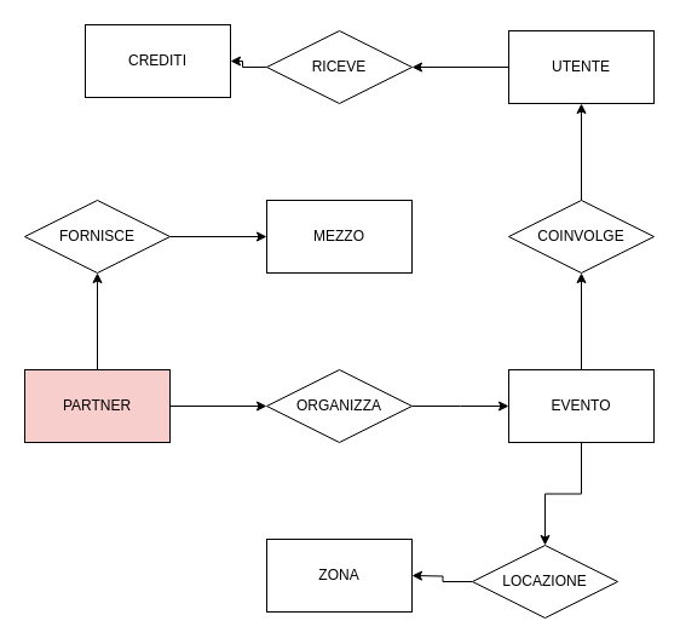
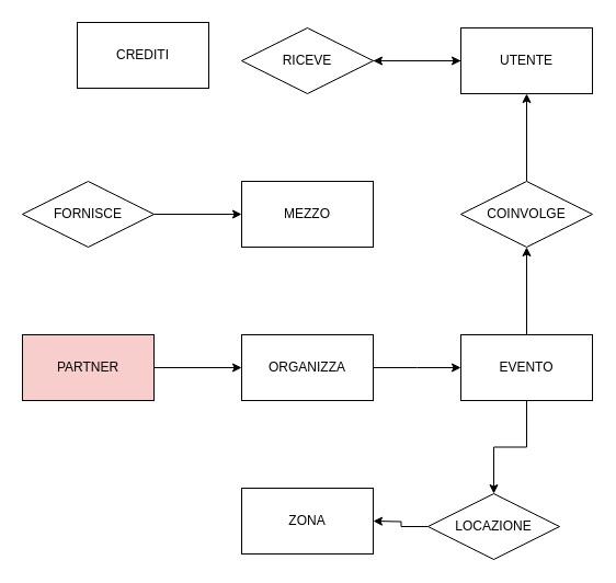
- <mxCell id="20" style="edgeStyle=orthogonalEdgeStyle;rounded=0;orthogonalLoop=1;jettySize=auto;html=1;" edge="1" parent="1" source="21" target="22"><mxGeometry relative="1" as="geometry" /></mxCell>
+ <mxCell id="20" style="edgeStyle=orthogonalEdgeStyle;rounded=0;orthogonalLoop=1;jettySize=auto;html=1;" edge="1" parent="1" source="21" target="17"><mxGeometry relative="1" as="geometry" /></mxCell>
- <mxCell id="8" style="edgeStyle=orthogonalEdgeStyle;rounded=0;orthogonalLoop=1;jettySize=auto;html=1;" parent="1" source="9" target="19" edge="1"><mxGeometry relative="1" as="geometry" /></mxCell>
- <mxCell id="3" value="ORGANIZZA" style="rhombus;whiteSpace=wrap;html=1;" parent="1" vertex="1"><mxGeometry x="220" y="305" width="120" height="60" as="geometry" /></mxCell>
+ <mxCell id="3" value="ORGANIZZA" style="whiteSpace=wrap;html=1;rounded=0;" parent="1" vertex="1"><mxGeometry x="220" y="305" width="120" height="60" as="geometry" /></mxCell>
